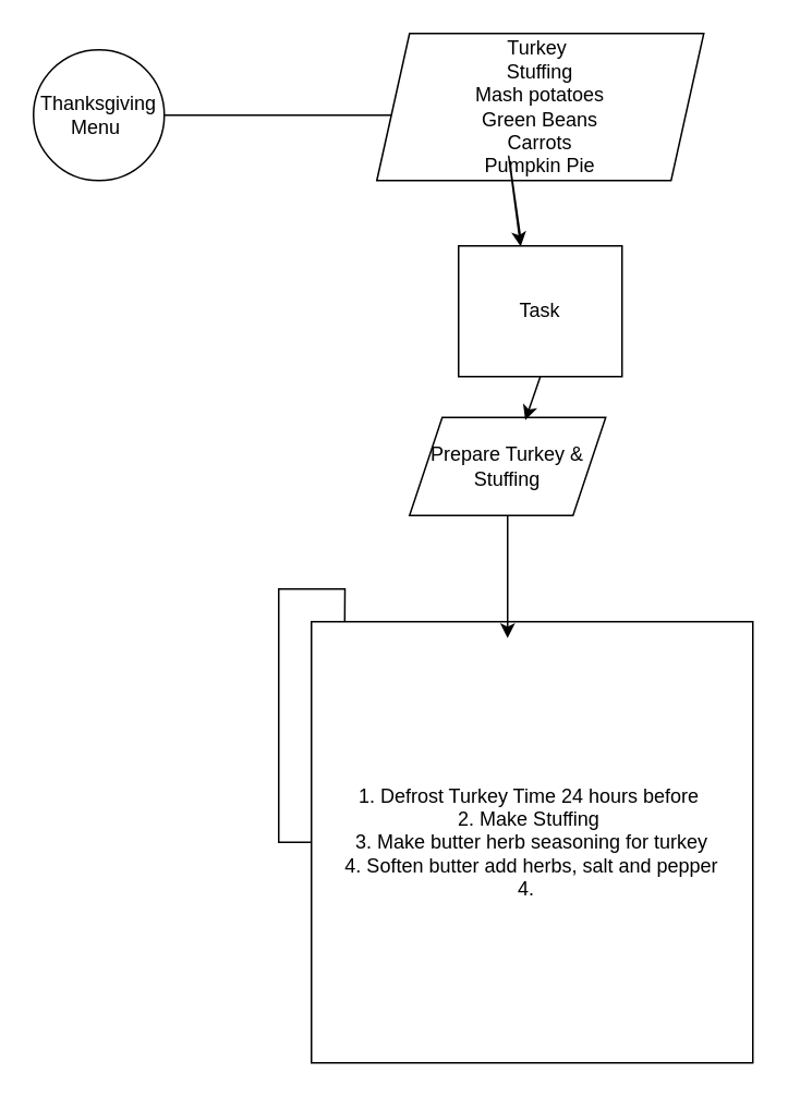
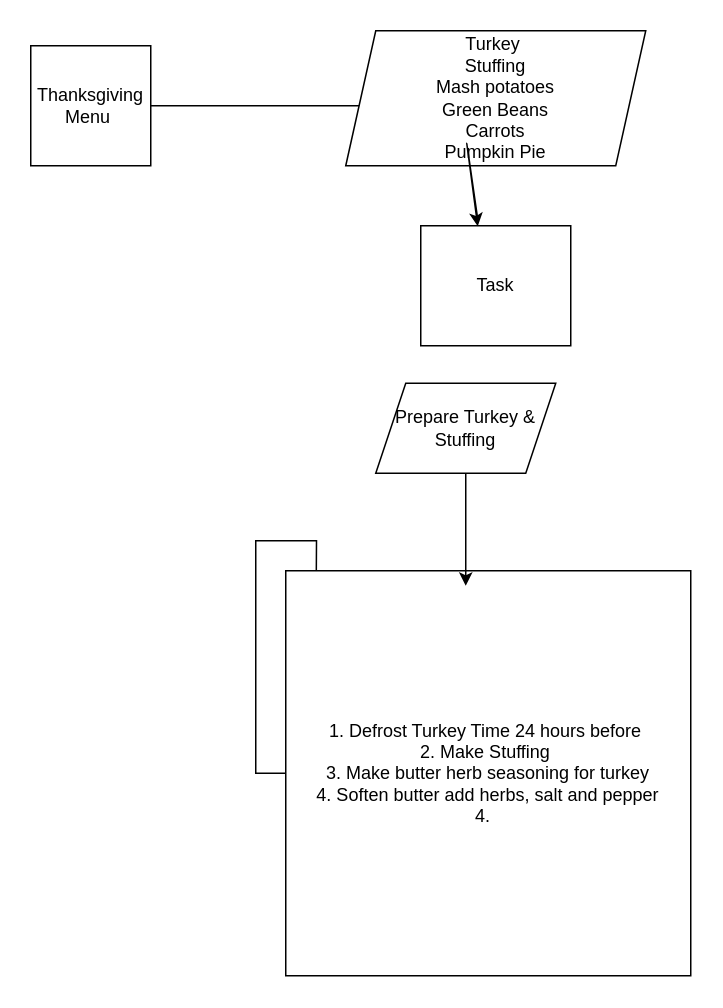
- <mxCell id="2" value="Thanksgiving Menu&amp;nbsp;" style="ellipse;whiteSpace=wrap;html=1;aspect=fixed;" vertex="1" parent="1"><mxGeometry x="20" y="30" width="80" height="80" as="geometry" /></mxCell>
+ <mxCell id="2" value="Thanksgiving Menu&amp;nbsp;" style="whiteSpace=wrap;html=1;aspect=fixed;" vertex="1" parent="1"><mxGeometry x="20" y="30" width="80" height="80" as="geometry" /></mxCell>
- <mxCell id="10" value="" style="endArrow=classic;html=1;entryX=0.59;entryY=0.027;entryDx=0;entryDy=0;entryPerimeter=0;exitX=0.5;exitY=1;exitDx=0;exitDy=0;" edge="1" parent="1" source="5" target="6"><mxGeometry width="50" height="50" relative="1" as="geometry"><mxPoint x="320" y="270" as="sourcePoint" /><mxPoint x="180" y="250" as="targetPoint" /></mxGeometry></mxCell>
